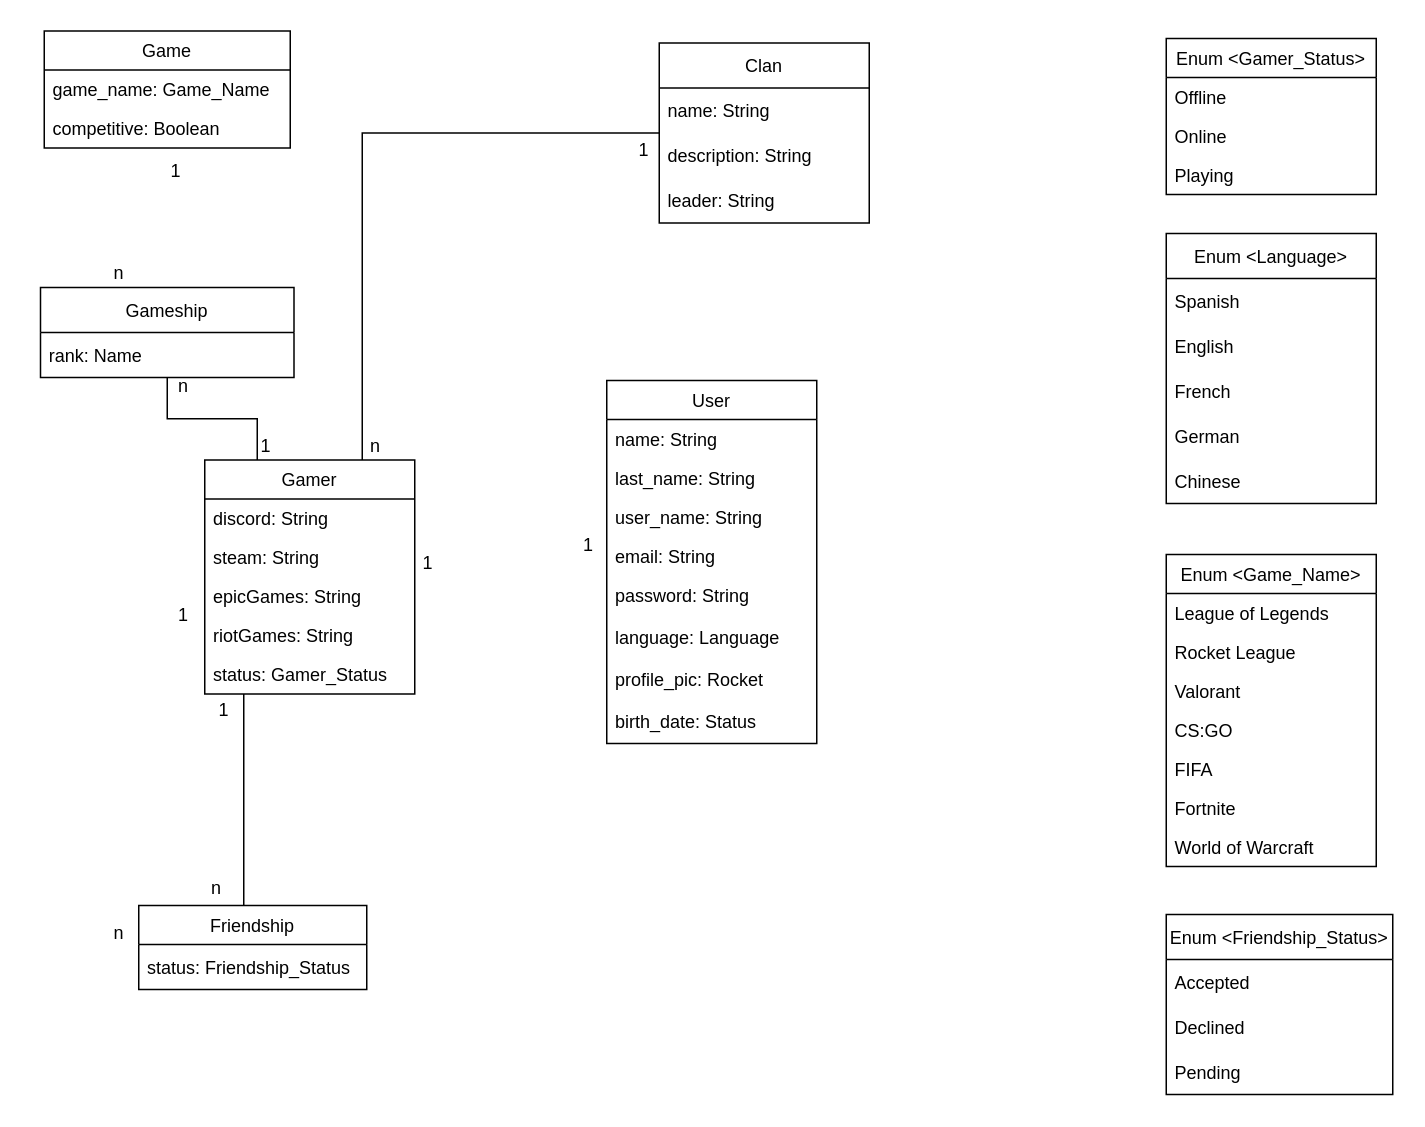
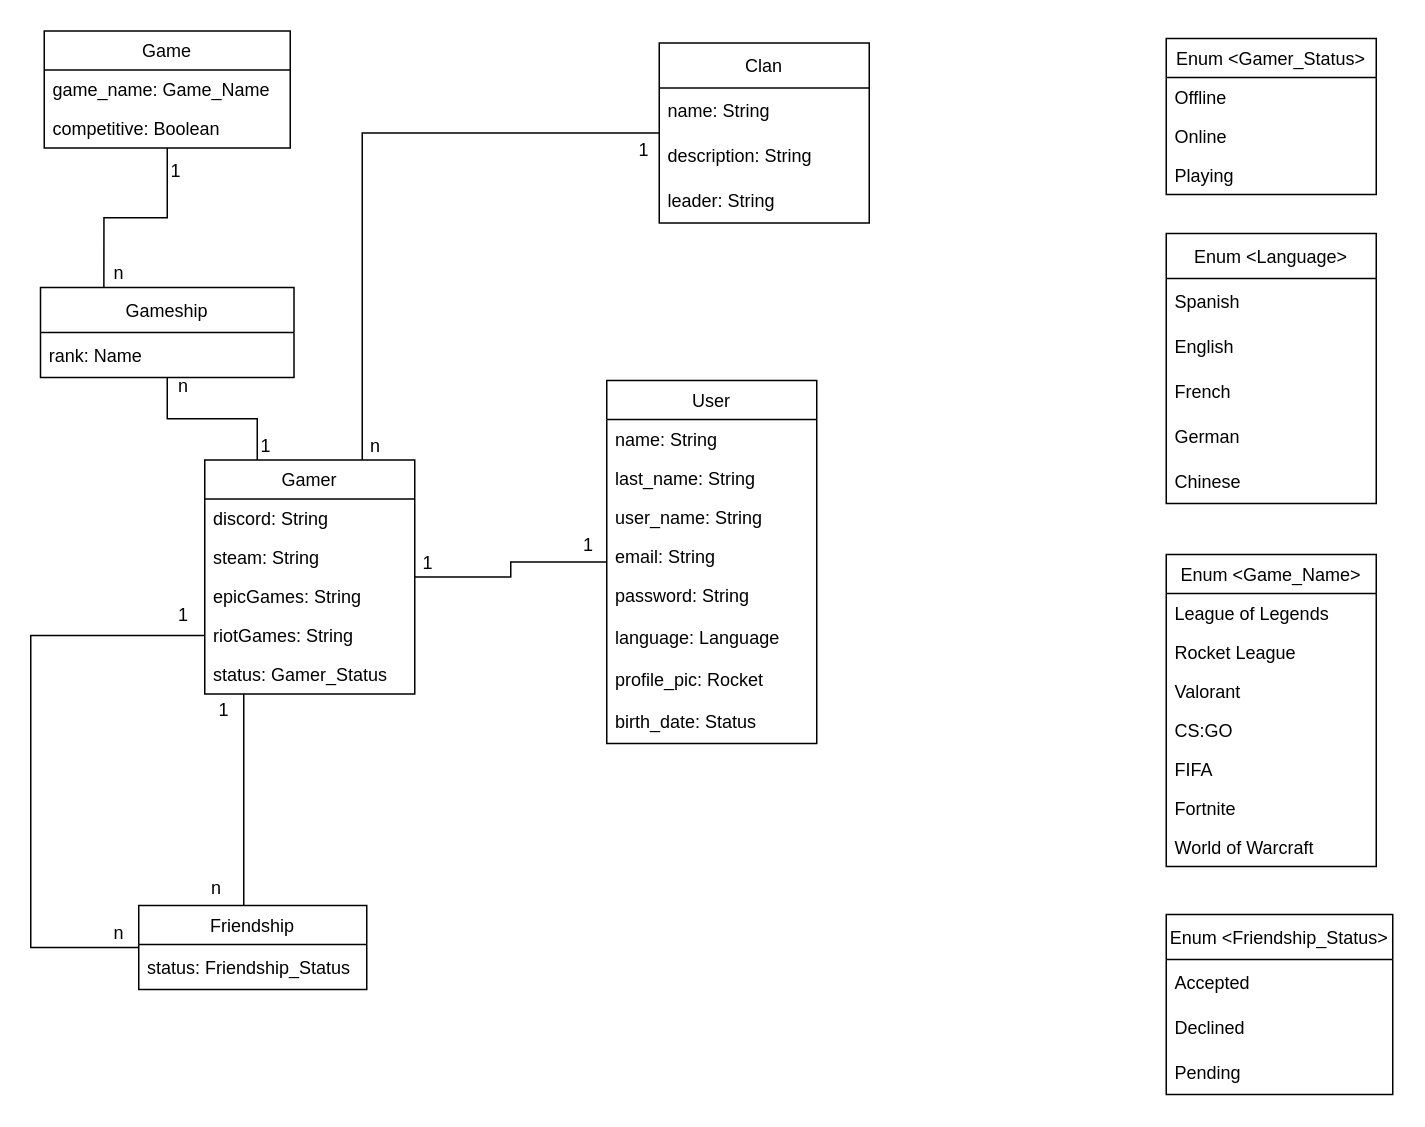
+ <mxCell id="23" style="edgeStyle=orthogonalEdgeStyle;rounded=0;orthogonalLoop=1;jettySize=auto;html=1;endArrow=none;endFill=0;exitX=0.25;exitY=0;exitDx=0;exitDy=0;startArrow=none;" parent="1" source="59" target="12" edge="1"><mxGeometry relative="1" as="geometry" /></mxCell>
+ <mxCell id="2" style="edgeStyle=orthogonalEdgeStyle;rounded=0;orthogonalLoop=1;jettySize=auto;html=1;endArrow=none;endFill=0;" parent="1" source="3" target="24" edge="1"><mxGeometry relative="1" as="geometry" /></mxCell>
+ <mxCell id="52" style="edgeStyle=orthogonalEdgeStyle;rounded=0;orthogonalLoop=1;jettySize=auto;html=1;endArrow=none;endFill=0;entryX=0;entryY=0.5;entryDx=0;entryDy=0;" parent="1" source="53" target="28" edge="1"><mxGeometry relative="1" as="geometry"><mxPoint x="11" y="396" as="targetPoint" /><Array as="points"><mxPoint x="20" y="631" /><mxPoint x="20" y="423" /></Array></mxGeometry></mxCell>
